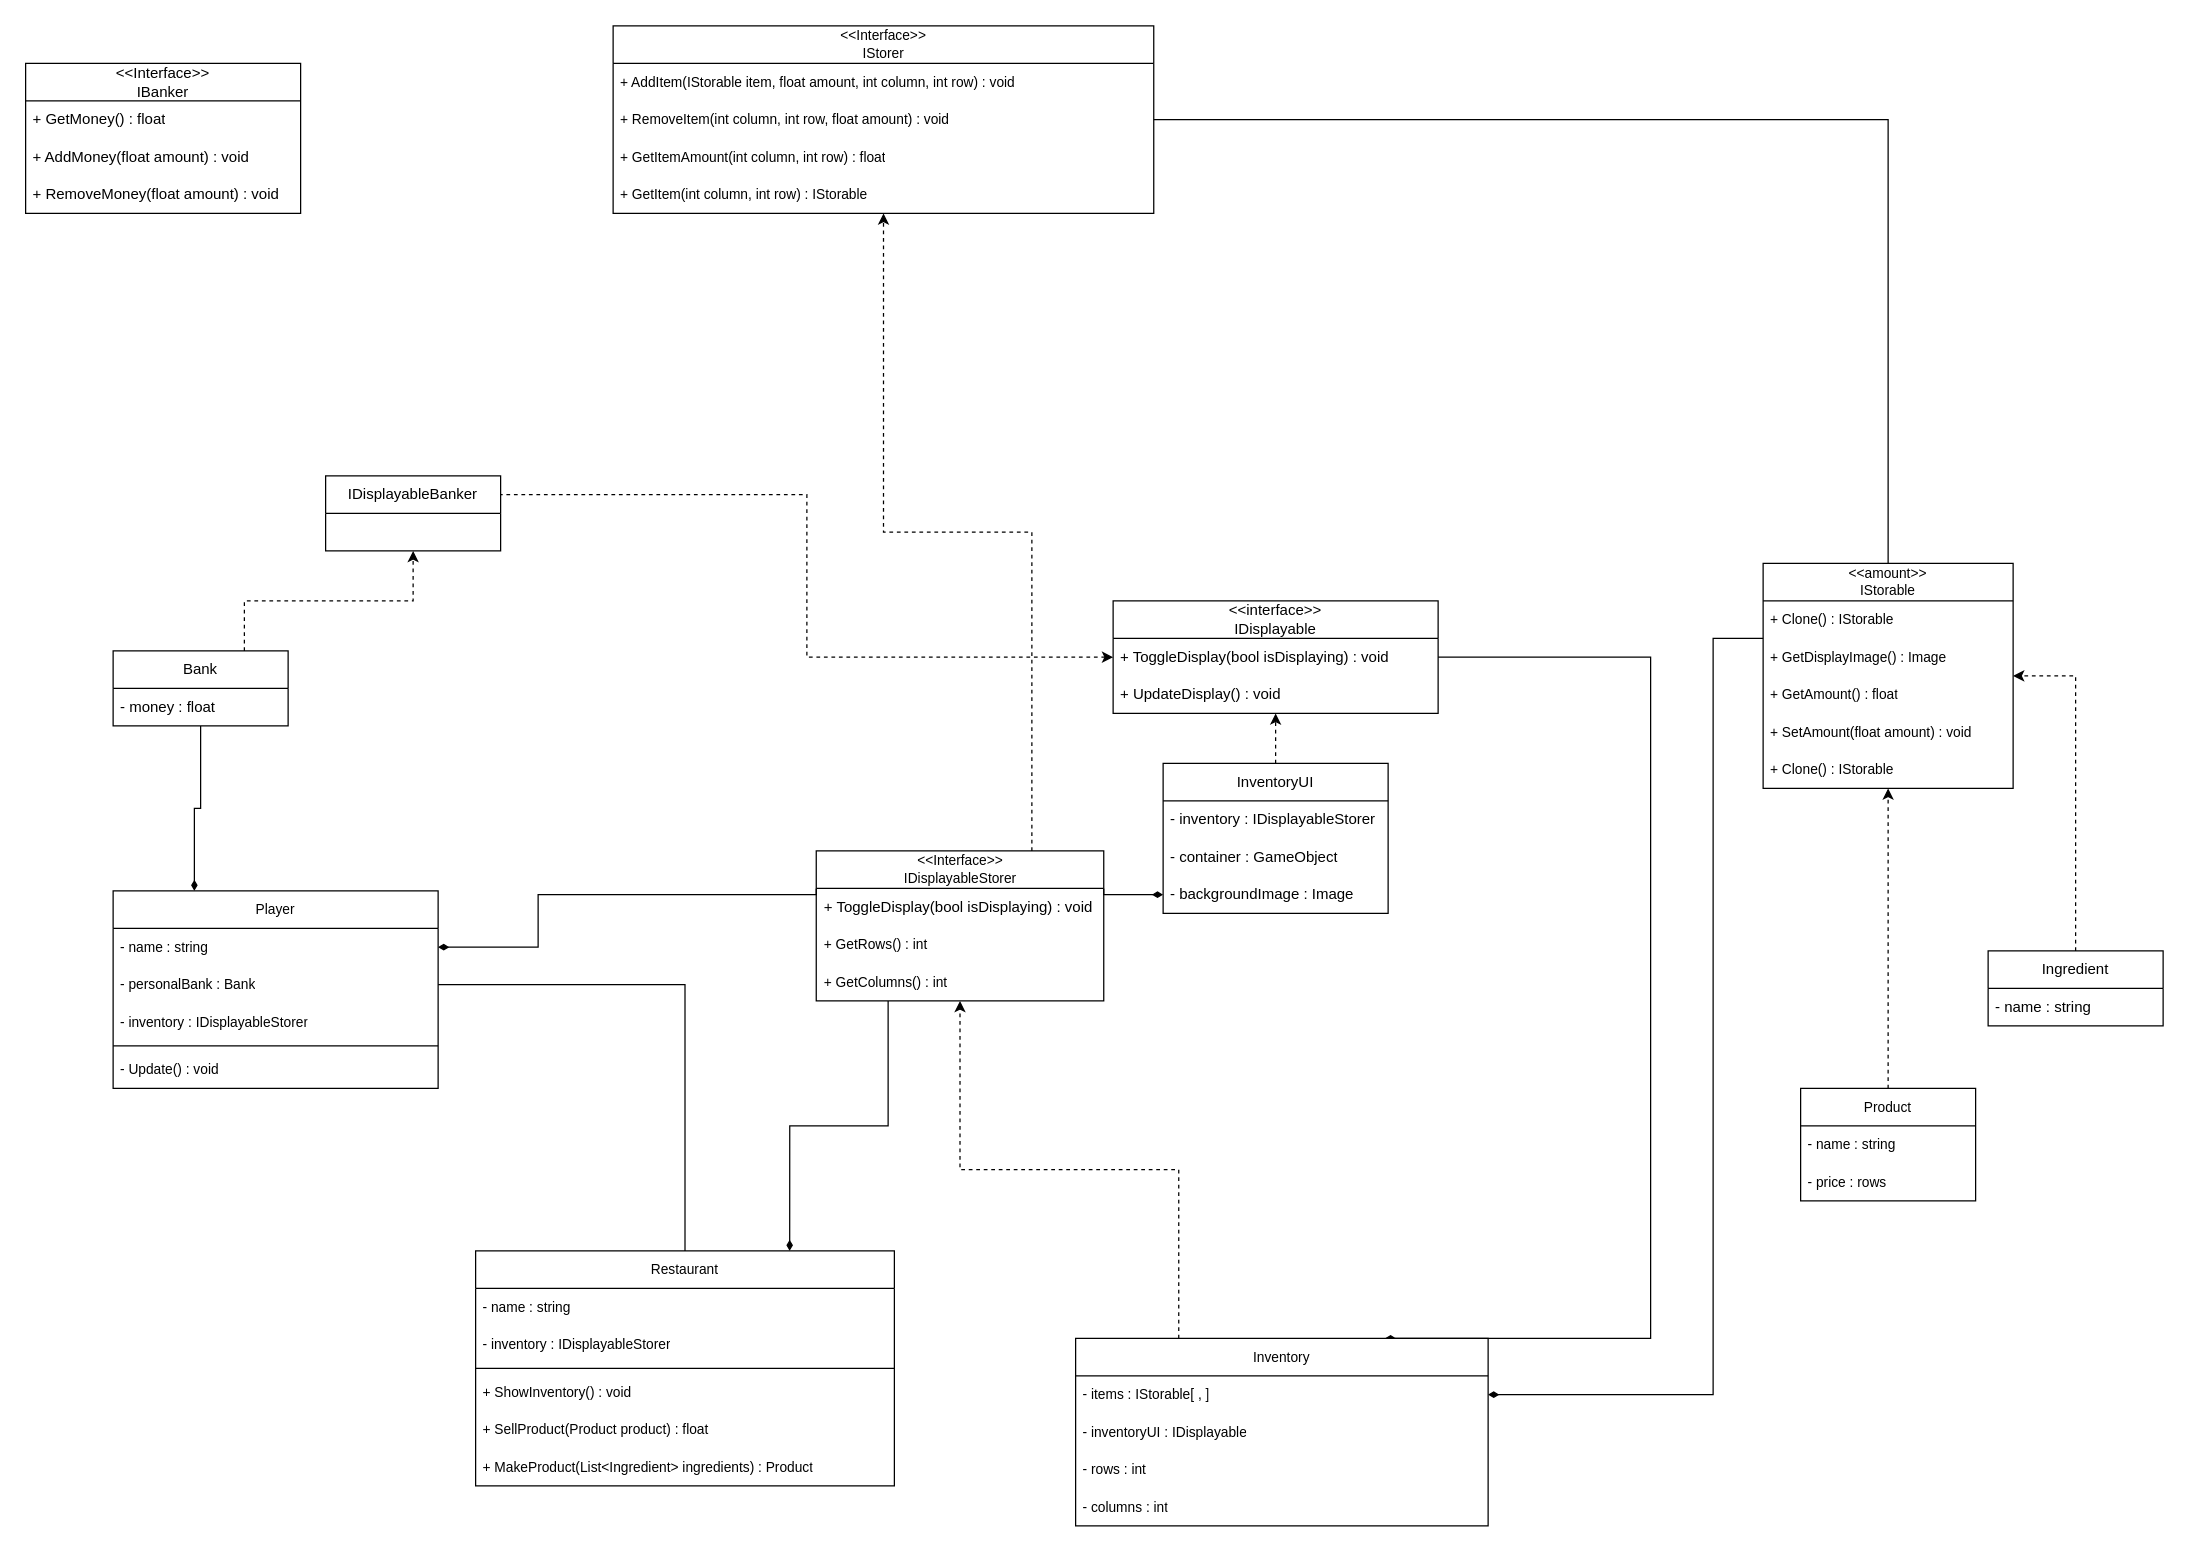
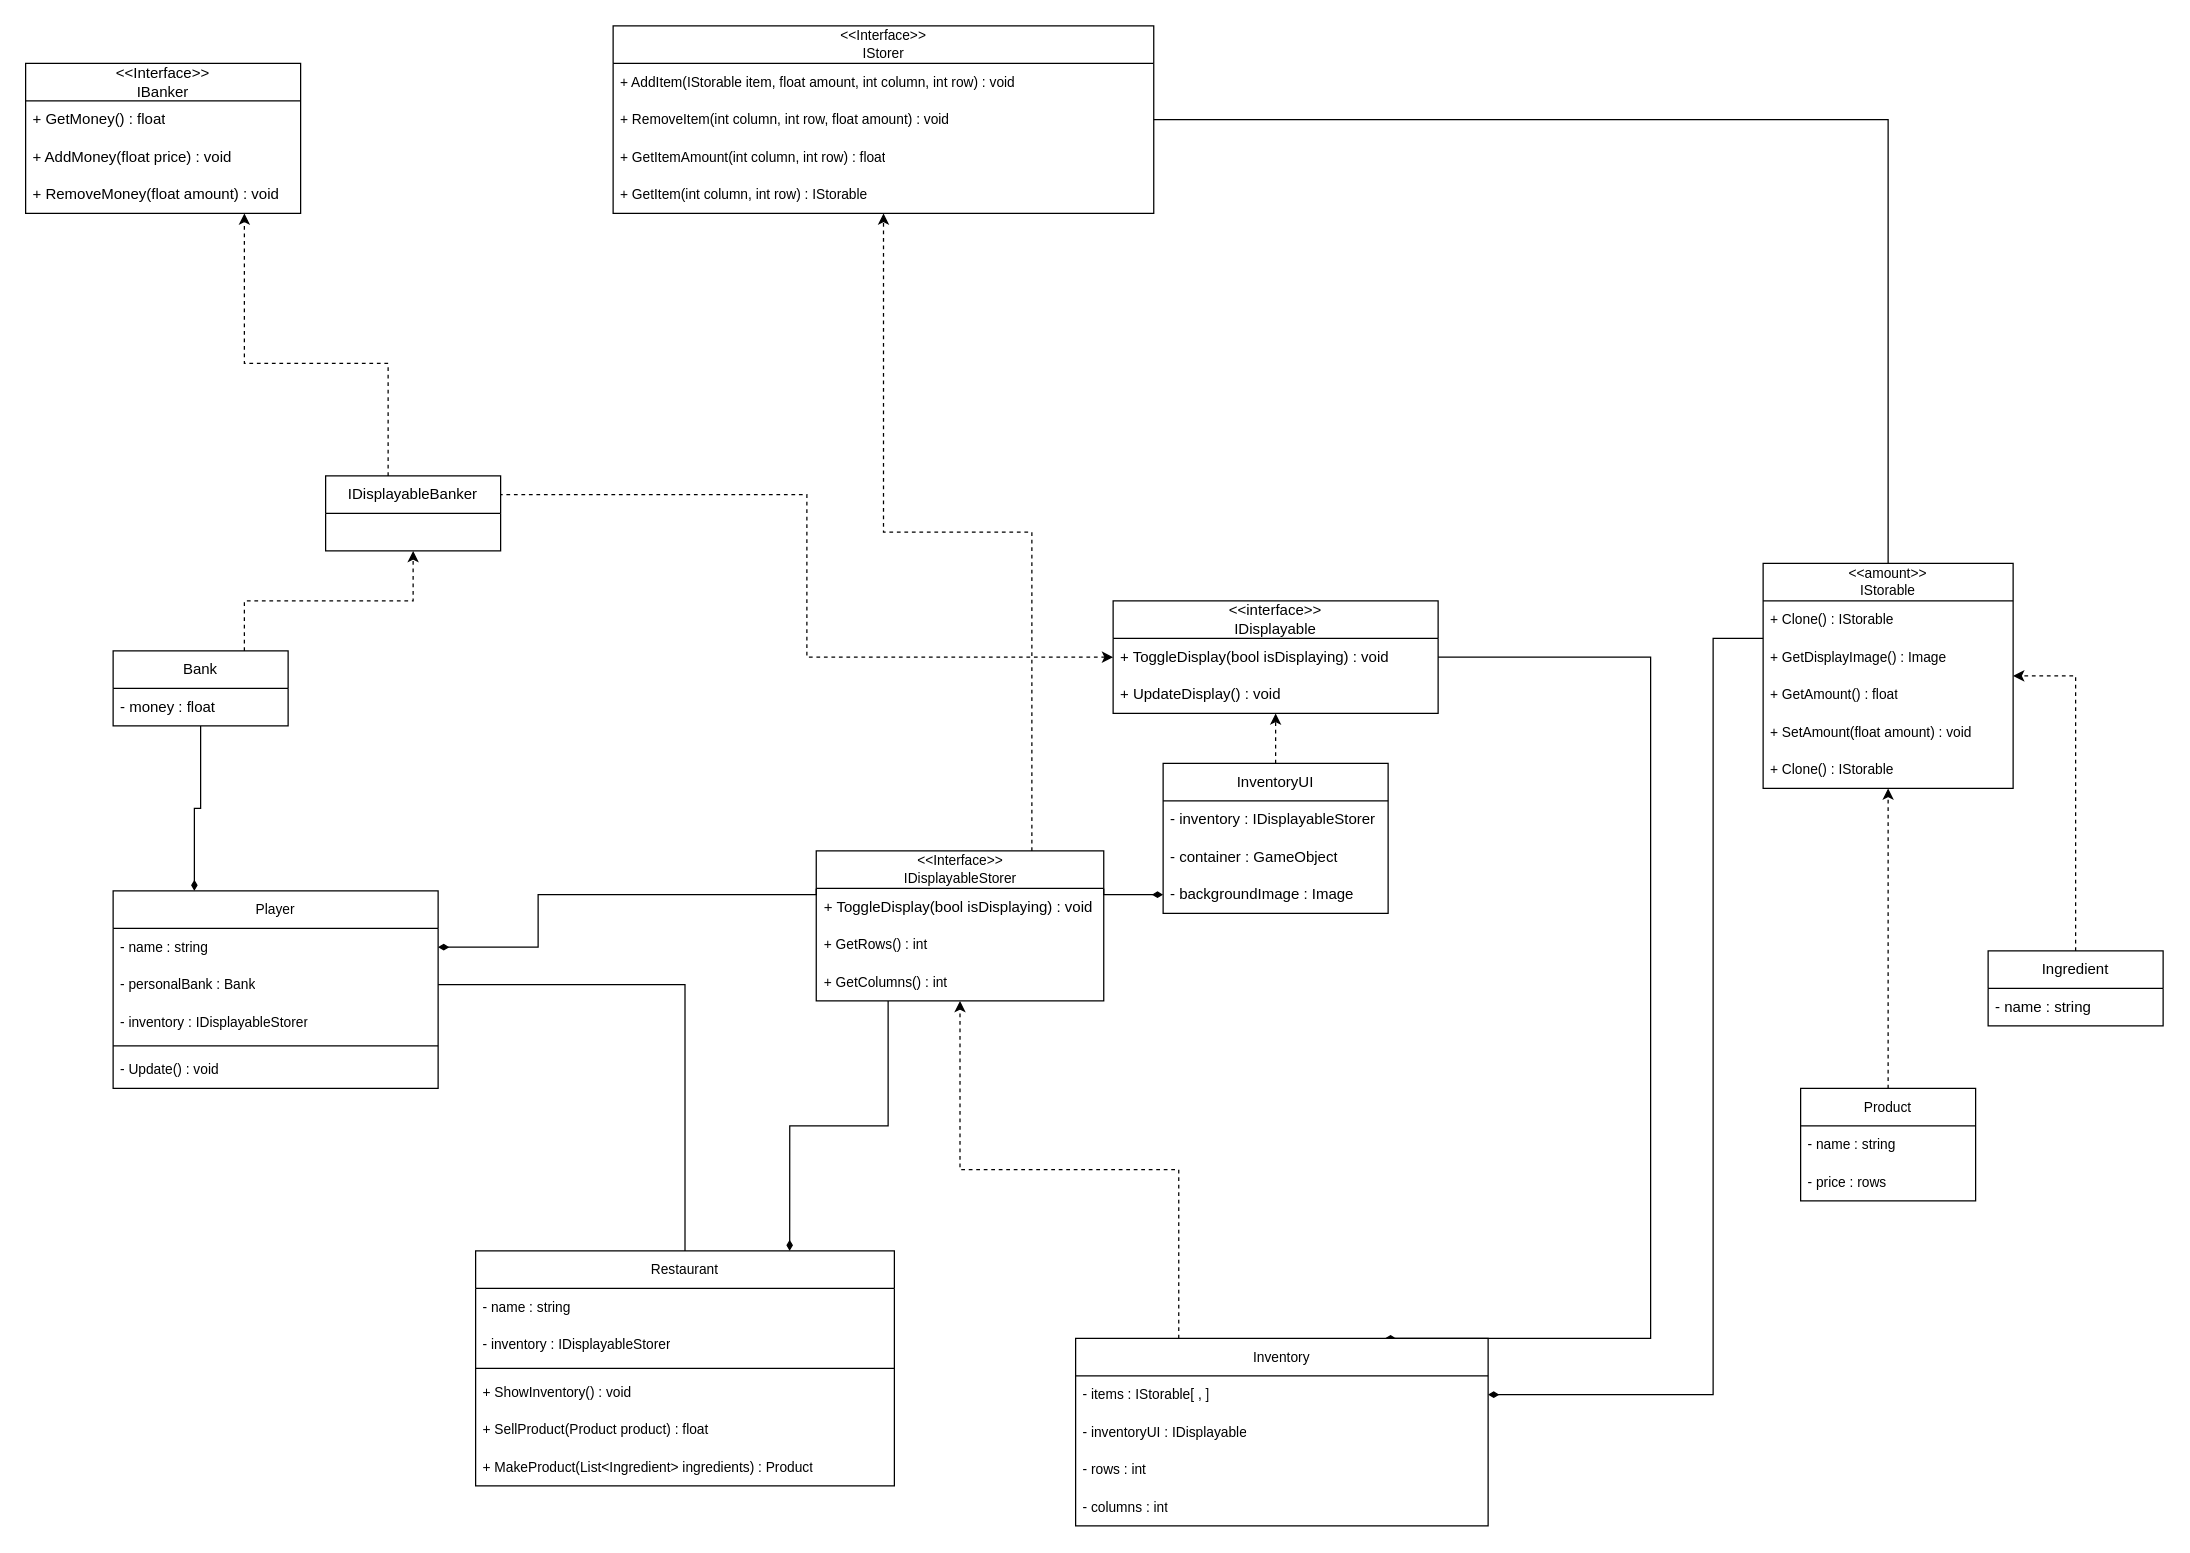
- <mxCell id="62" value="+ AddMoney(float amount) : void" style="text;strokeColor=none;fillColor=none;align=left;verticalAlign=middle;spacingLeft=4;spacingRight=4;overflow=hidden;points=[[0,0.5],[1,0.5]];portConstraint=eastwest;rotatable=0;whiteSpace=wrap;html=1;" vertex="1" parent="60"><mxGeometry y="60" width="220" height="30" as="geometry" /></mxCell>
+ <mxCell id="62" value="+ AddMoney(float price) : void" style="text;strokeColor=none;fillColor=none;align=left;verticalAlign=middle;spacingLeft=4;spacingRight=4;overflow=hidden;points=[[0,0.5],[1,0.5]];portConstraint=eastwest;rotatable=0;whiteSpace=wrap;html=1;" vertex="1" parent="60"><mxGeometry y="60" width="220" height="30" as="geometry" /></mxCell>
+ <mxCell id="64" style="edgeStyle=orthogonalEdgeStyle;rounded=0;orthogonalLoop=1;jettySize=auto;html=1;dashed=1;" edge="1" parent="1" source="68" target="60"><mxGeometry relative="1" as="geometry"><Array as="points"><mxPoint x="310" y="290" /><mxPoint x="195" y="290" /></Array></mxGeometry></mxCell>
